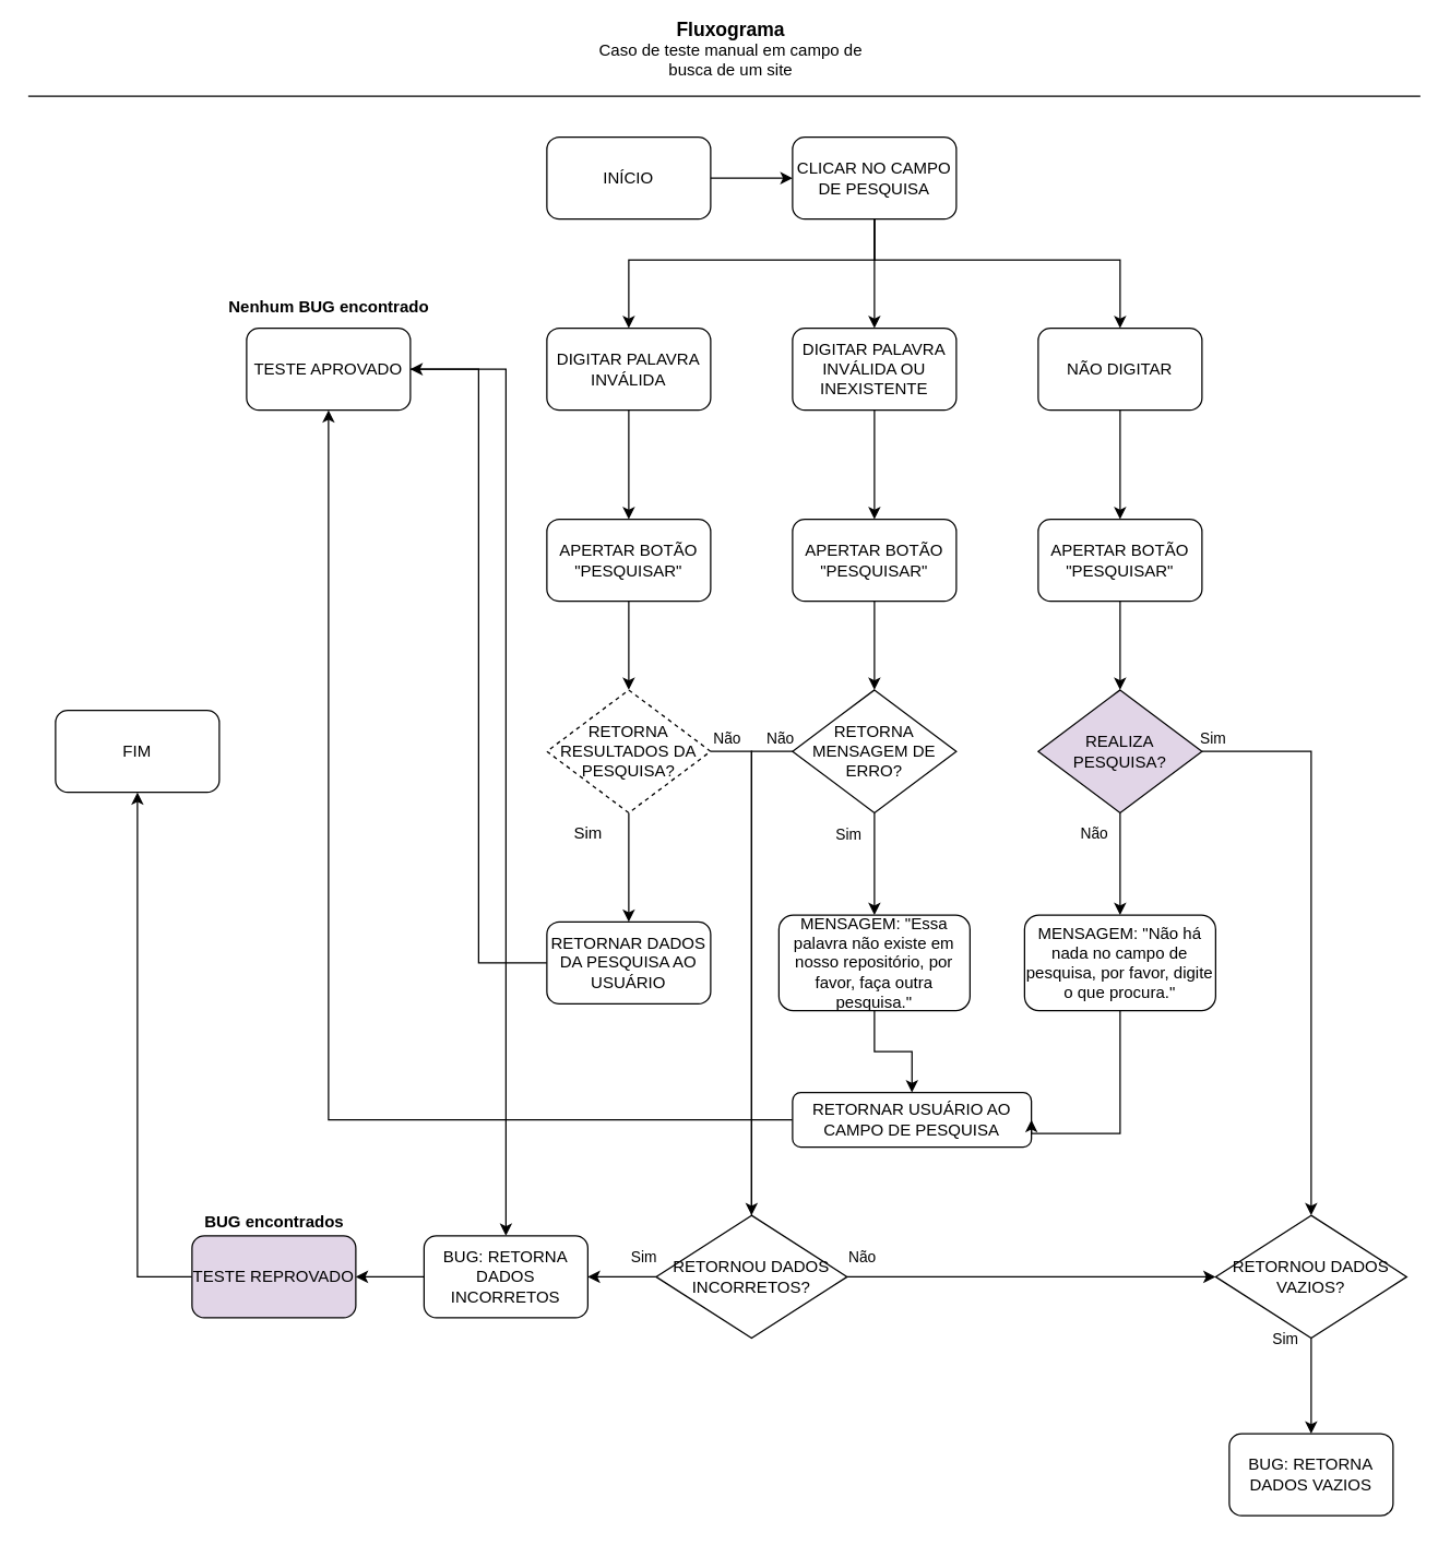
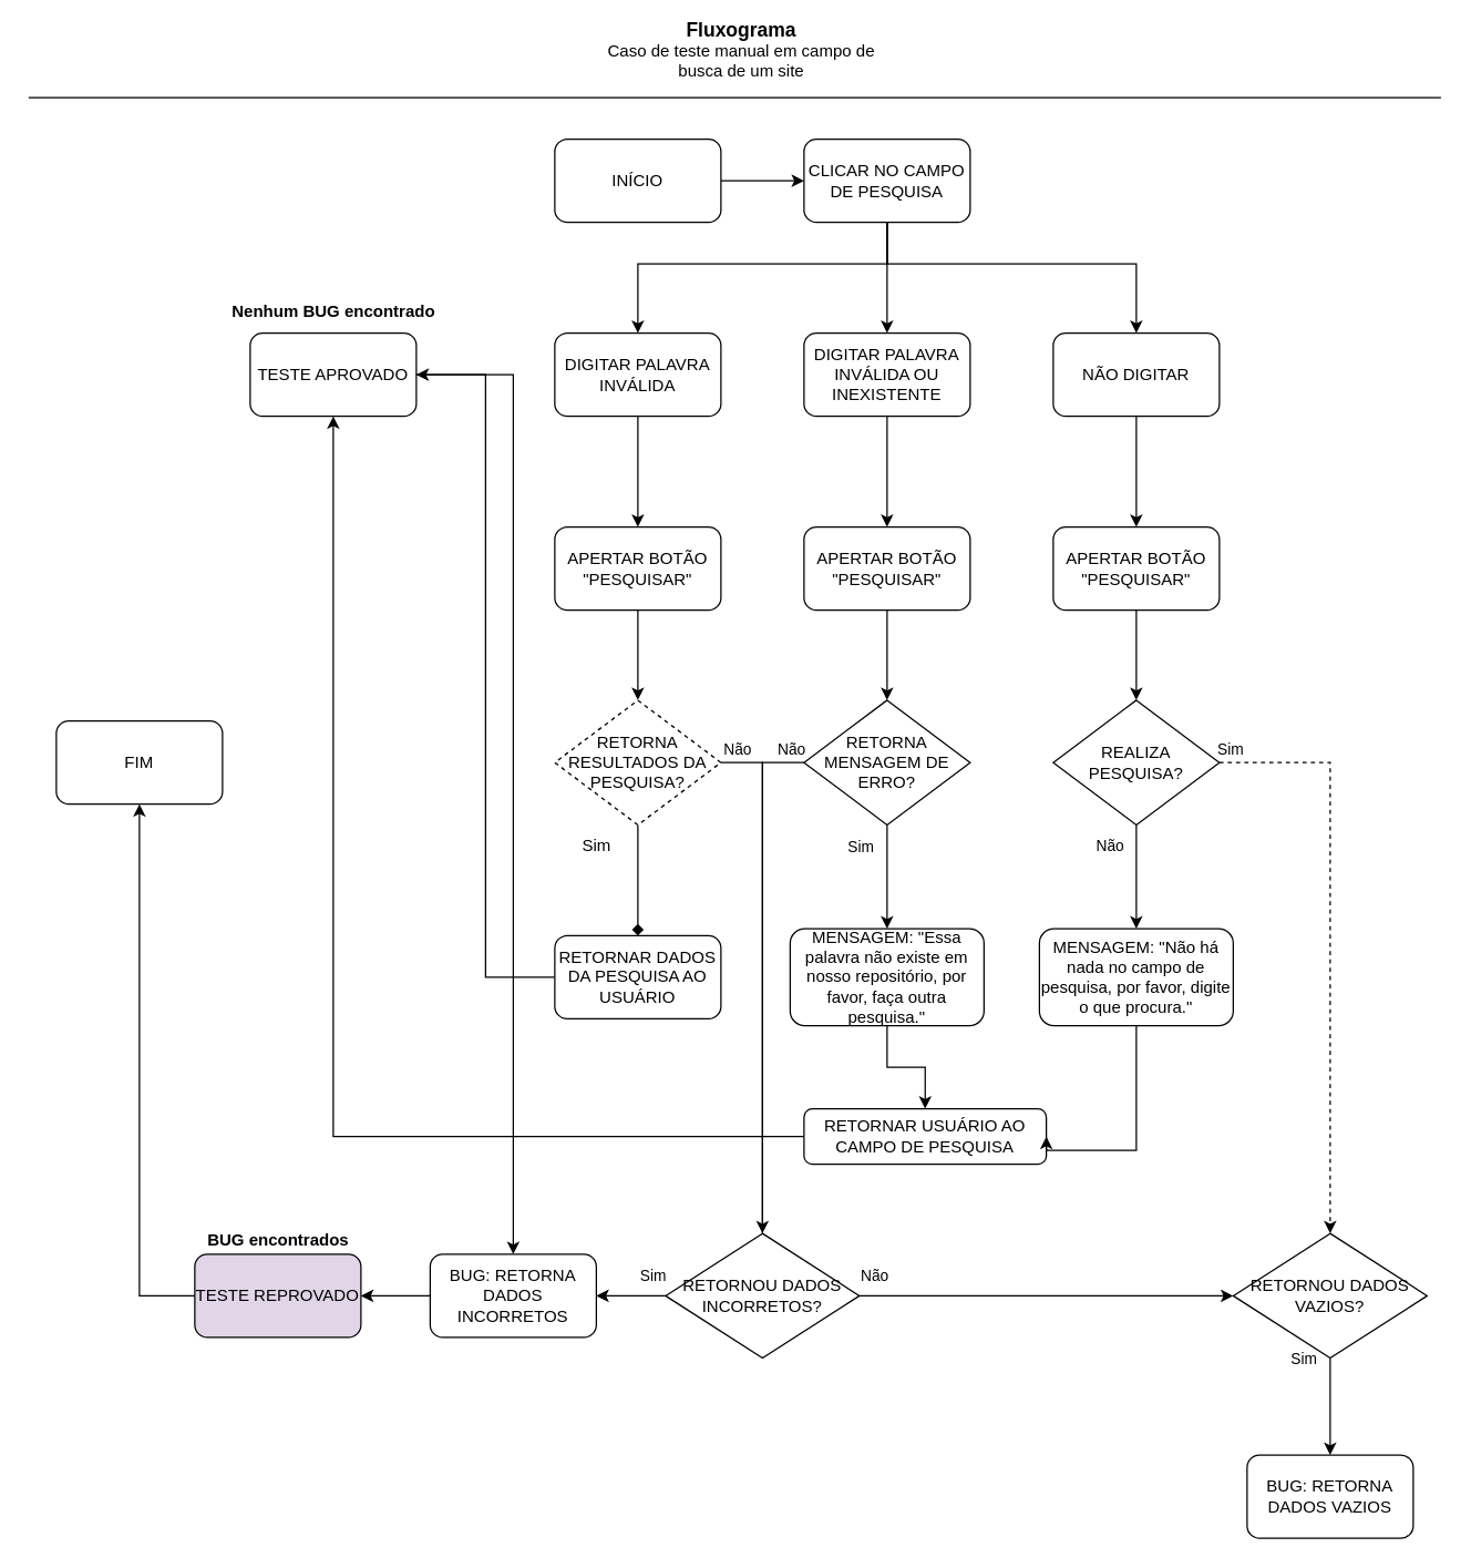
- <mxCell id="33" value="REALIZA PESQUISA?" style="rhombus;whiteSpace=wrap;html=1;fillColor=#e1d5e7;" vertex="1" parent="1"><mxGeometry x="760" y="505" width="120" height="90" as="geometry" /></mxCell>
+ <mxCell id="33" value="REALIZA PESQUISA?" style="rhombus;whiteSpace=wrap;html=1;" vertex="1" parent="1"><mxGeometry x="760" y="505" width="120" height="90" as="geometry" /></mxCell>
- <mxCell id="20" style="edgeStyle=orthogonalEdgeStyle;rounded=0;orthogonalLoop=1;jettySize=auto;html=1;" edge="1" parent="1" source="23" target="45"><mxGeometry relative="1" as="geometry" /></mxCell>
+ <mxCell id="20" style="edgeStyle=orthogonalEdgeStyle;rounded=0;orthogonalLoop=1;jettySize=auto;html=1;endArrow=diamond;" edge="1" parent="1" source="23" target="45"><mxGeometry relative="1" as="geometry" /></mxCell>
- <mxCell id="31" style="edgeStyle=orthogonalEdgeStyle;rounded=0;orthogonalLoop=1;jettySize=auto;html=1;" edge="1" parent="1" source="33" target="59"><mxGeometry relative="1" as="geometry" /></mxCell>
+ <mxCell id="31" style="edgeStyle=orthogonalEdgeStyle;rounded=0;orthogonalLoop=1;jettySize=auto;html=1;dashed=1;" edge="1" parent="1" source="33" target="59"><mxGeometry relative="1" as="geometry" /></mxCell>
